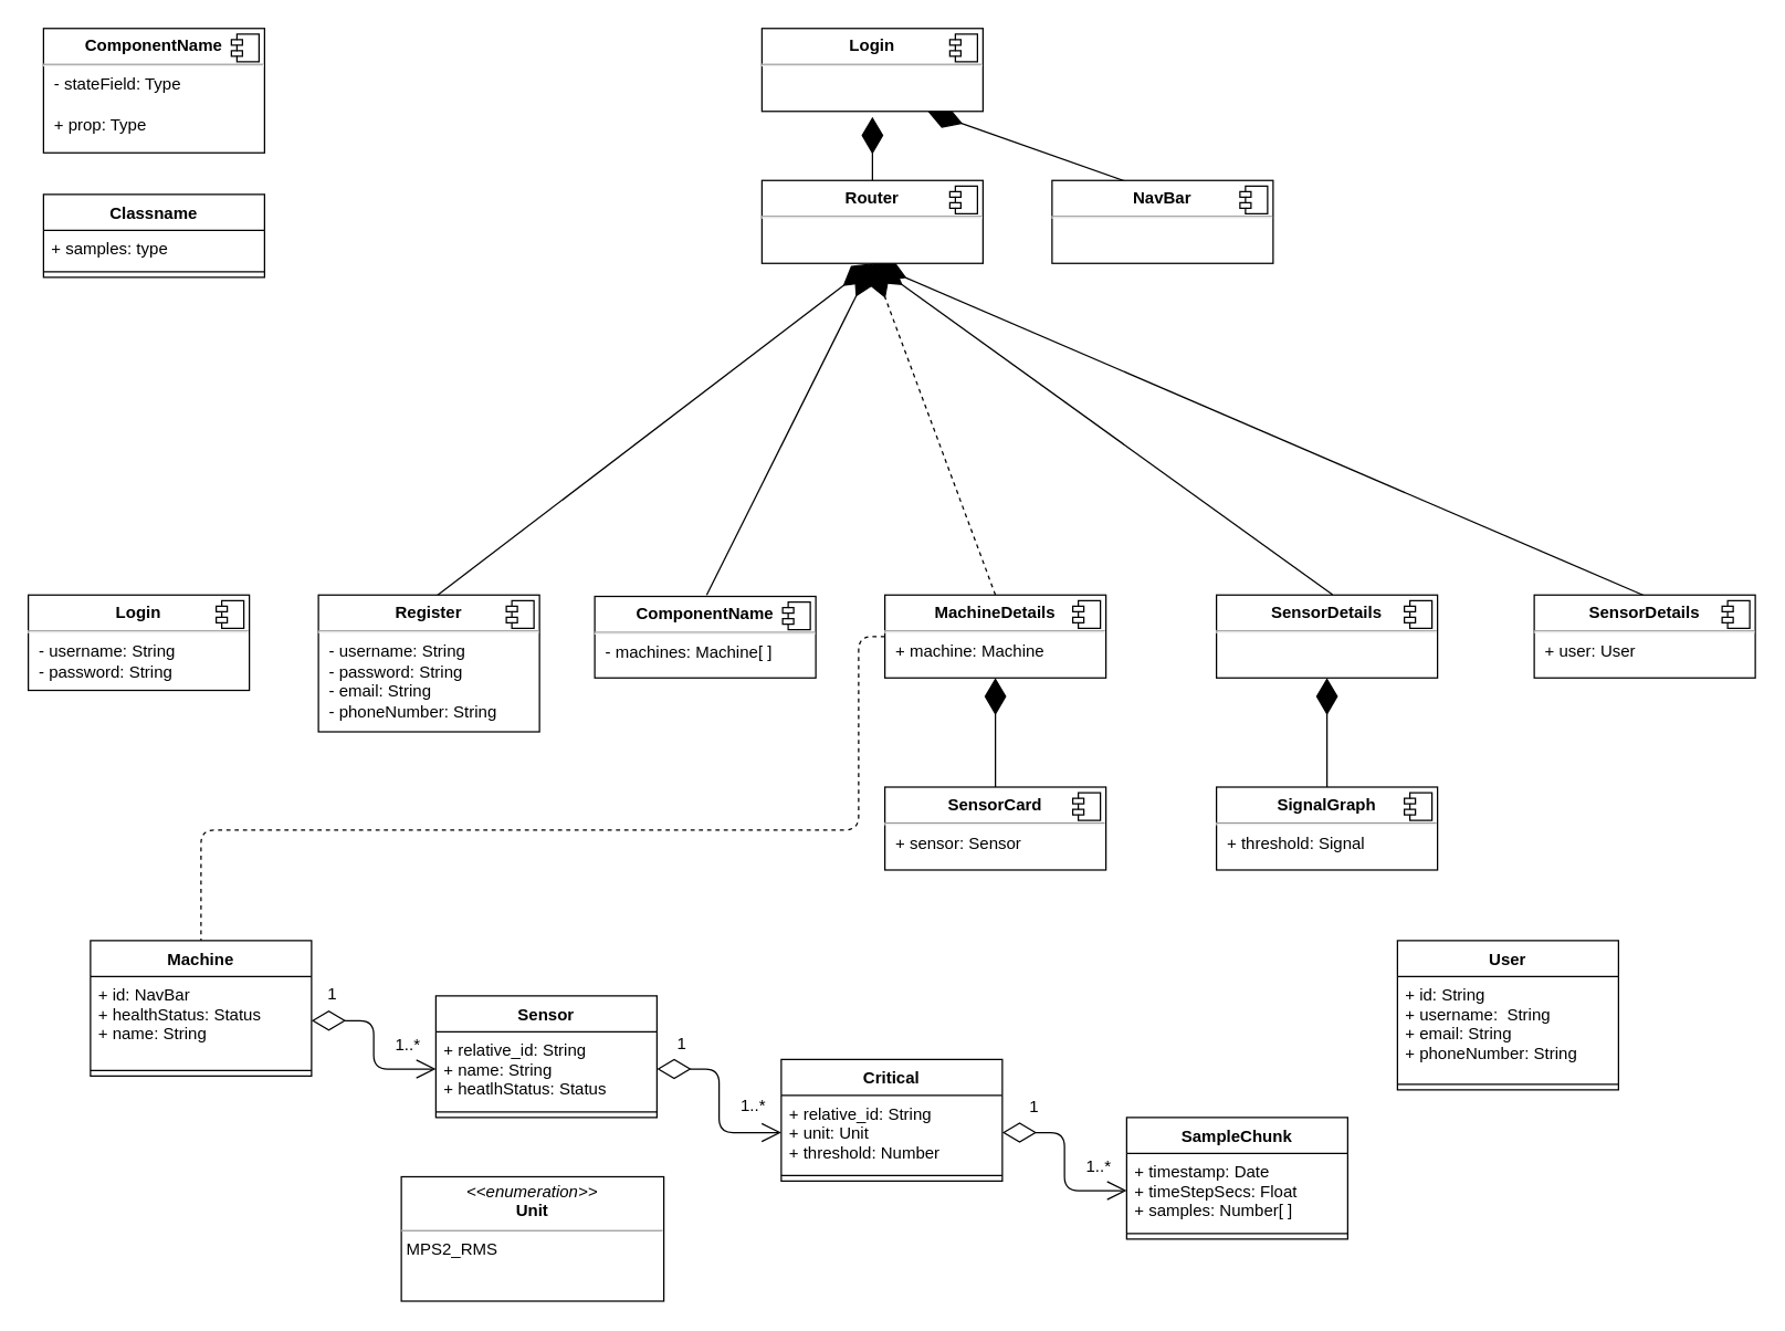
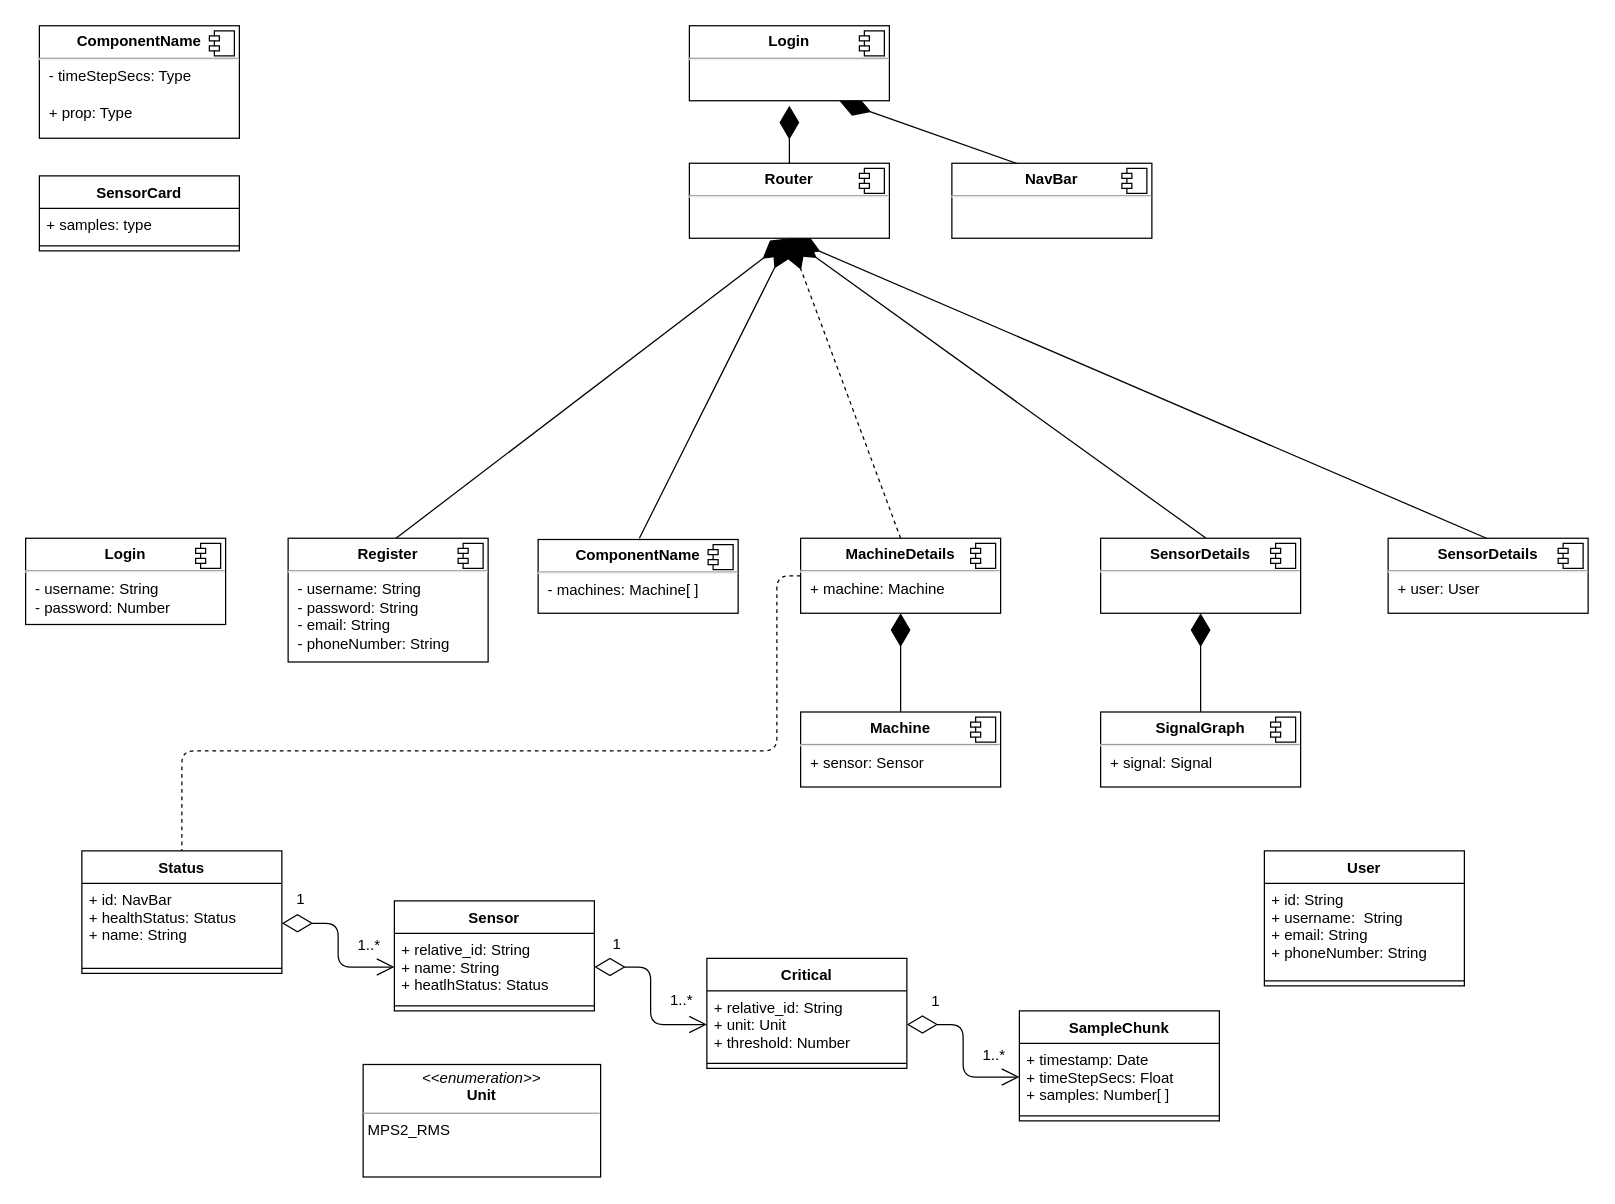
- <mxCell id="33" value="&lt;p style=&quot;margin: 0px ; margin-top: 6px ; text-align: center&quot;&gt;&lt;b&gt;ComponentName&lt;/b&gt;&lt;/p&gt;&lt;hr&gt;&lt;p style=&quot;margin: 0px ; margin-left: 8px&quot;&gt;- stateField: Type&lt;/p&gt;&lt;p style=&quot;margin: 0px ; margin-left: 8px&quot;&gt;&lt;br&gt;+ prop: Type&lt;/p&gt;" style="align=left;overflow=fill;html=1;dropTarget=0;" vertex="1" parent="1"><mxGeometry x="31" y="20" width="160" height="90" as="geometry" /></mxCell>
+ <mxCell id="33" value="&lt;p style=&quot;margin: 0px ; margin-top: 6px ; text-align: center&quot;&gt;&lt;b&gt;ComponentName&lt;/b&gt;&lt;/p&gt;&lt;hr&gt;&lt;p style=&quot;margin: 0px ; margin-left: 8px&quot;&gt;- timeStepSecs: Type&lt;/p&gt;&lt;p style=&quot;margin: 0px ; margin-left: 8px&quot;&gt;&lt;br&gt;+ prop: Type&lt;/p&gt;" style="align=left;overflow=fill;html=1;dropTarget=0;" vertex="1" parent="1"><mxGeometry x="31" y="20" width="160" height="90" as="geometry" /></mxCell>
- <mxCell id="42" value="Classname" style="swimlane;fontStyle=1;align=center;verticalAlign=top;childLayout=stackLayout;horizontal=1;startSize=26;horizontalStack=0;resizeParent=1;resizeParentMax=0;resizeLast=0;collapsible=1;marginBottom=0;fontSize=12;" vertex="1" parent="1"><mxGeometry x="31" y="140" width="160" height="60" as="geometry" /></mxCell>
+ <mxCell id="42" value="SensorCard" style="swimlane;fontStyle=1;align=center;verticalAlign=top;childLayout=stackLayout;horizontal=1;startSize=26;horizontalStack=0;resizeParent=1;resizeParentMax=0;resizeLast=0;collapsible=1;marginBottom=0;fontSize=12;" vertex="1" parent="1"><mxGeometry x="31" y="140" width="160" height="60" as="geometry" /></mxCell>
- <mxCell id="11" value="&lt;p style=&quot;margin: 0px ; margin-top: 6px ; text-align: center&quot;&gt;&lt;b&gt;Login&lt;/b&gt;&lt;/p&gt;&lt;hr&gt;&lt;p style=&quot;margin: 0px ; margin-left: 8px&quot;&gt;- username: String&lt;/p&gt;&lt;p style=&quot;margin: 0px ; margin-left: 8px&quot;&gt;- password: String&lt;/p&gt;" style="align=left;overflow=fill;html=1;dropTarget=0;" vertex="1" parent="1"><mxGeometry x="20" y="430" width="160" height="69" as="geometry" /></mxCell>
+ <mxCell id="11" value="&lt;p style=&quot;margin: 0px ; margin-top: 6px ; text-align: center&quot;&gt;&lt;b&gt;Login&lt;/b&gt;&lt;/p&gt;&lt;hr&gt;&lt;p style=&quot;margin: 0px ; margin-left: 8px&quot;&gt;- username: String&lt;/p&gt;&lt;p style=&quot;margin: 0px ; margin-left: 8px&quot;&gt;- password: Number&lt;/p&gt;" style="align=left;overflow=fill;html=1;dropTarget=0;" vertex="1" parent="1"><mxGeometry x="20" y="430" width="160" height="69" as="geometry" /></mxCell>
- <mxCell id="15" value="&lt;p style=&quot;margin: 0px ; margin-top: 6px ; text-align: center&quot;&gt;&lt;b&gt;SensorCard&lt;/b&gt;&lt;/p&gt;&lt;hr&gt;&lt;p style=&quot;margin: 0px ; margin-left: 8px&quot;&gt;+ sensor: Sensor&lt;/p&gt;" style="align=left;overflow=fill;html=1;dropTarget=0;" vertex="1" parent="1"><mxGeometry x="640" y="569" width="160" height="60" as="geometry" /></mxCell>
+ <mxCell id="15" value="&lt;p style=&quot;margin: 0px ; margin-top: 6px ; text-align: center&quot;&gt;&lt;b&gt;Machine&lt;/b&gt;&lt;/p&gt;&lt;hr&gt;&lt;p style=&quot;margin: 0px ; margin-left: 8px&quot;&gt;+ sensor: Sensor&lt;/p&gt;" style="align=left;overflow=fill;html=1;dropTarget=0;" vertex="1" parent="1"><mxGeometry x="640" y="569" width="160" height="60" as="geometry" /></mxCell>
- <mxCell id="17" value="&lt;p style=&quot;margin: 0px ; margin-top: 6px ; text-align: center&quot;&gt;&lt;b&gt;SignalGraph&lt;/b&gt;&lt;/p&gt;&lt;hr&gt;&lt;p style=&quot;margin: 0px ; margin-left: 8px&quot;&gt;+ threshold: Signal&lt;br&gt;&lt;/p&gt;" style="align=left;overflow=fill;html=1;dropTarget=0;" vertex="1" parent="1"><mxGeometry x="880" y="569" width="160" height="60" as="geometry" /></mxCell>
+ <mxCell id="17" value="&lt;p style=&quot;margin: 0px ; margin-top: 6px ; text-align: center&quot;&gt;&lt;b&gt;SignalGraph&lt;/b&gt;&lt;/p&gt;&lt;hr&gt;&lt;p style=&quot;margin: 0px ; margin-left: 8px&quot;&gt;+ signal: Signal&lt;br&gt;&lt;/p&gt;" style="align=left;overflow=fill;html=1;dropTarget=0;" vertex="1" parent="1"><mxGeometry x="880" y="569" width="160" height="60" as="geometry" /></mxCell>
- <mxCell id="45" value="Machine" style="swimlane;fontStyle=1;align=center;verticalAlign=top;childLayout=stackLayout;horizontal=1;startSize=26;horizontalStack=0;resizeParent=1;resizeParentMax=0;resizeLast=0;collapsible=1;marginBottom=0;" vertex="1" parent="1"><mxGeometry x="65" y="680" width="160" height="98" as="geometry" /></mxCell>
+ <mxCell id="45" value="Status" style="swimlane;fontStyle=1;align=center;verticalAlign=top;childLayout=stackLayout;horizontal=1;startSize=26;horizontalStack=0;resizeParent=1;resizeParentMax=0;resizeLast=0;collapsible=1;marginBottom=0;" vertex="1" parent="1"><mxGeometry x="65" y="680" width="160" height="98" as="geometry" /></mxCell>
